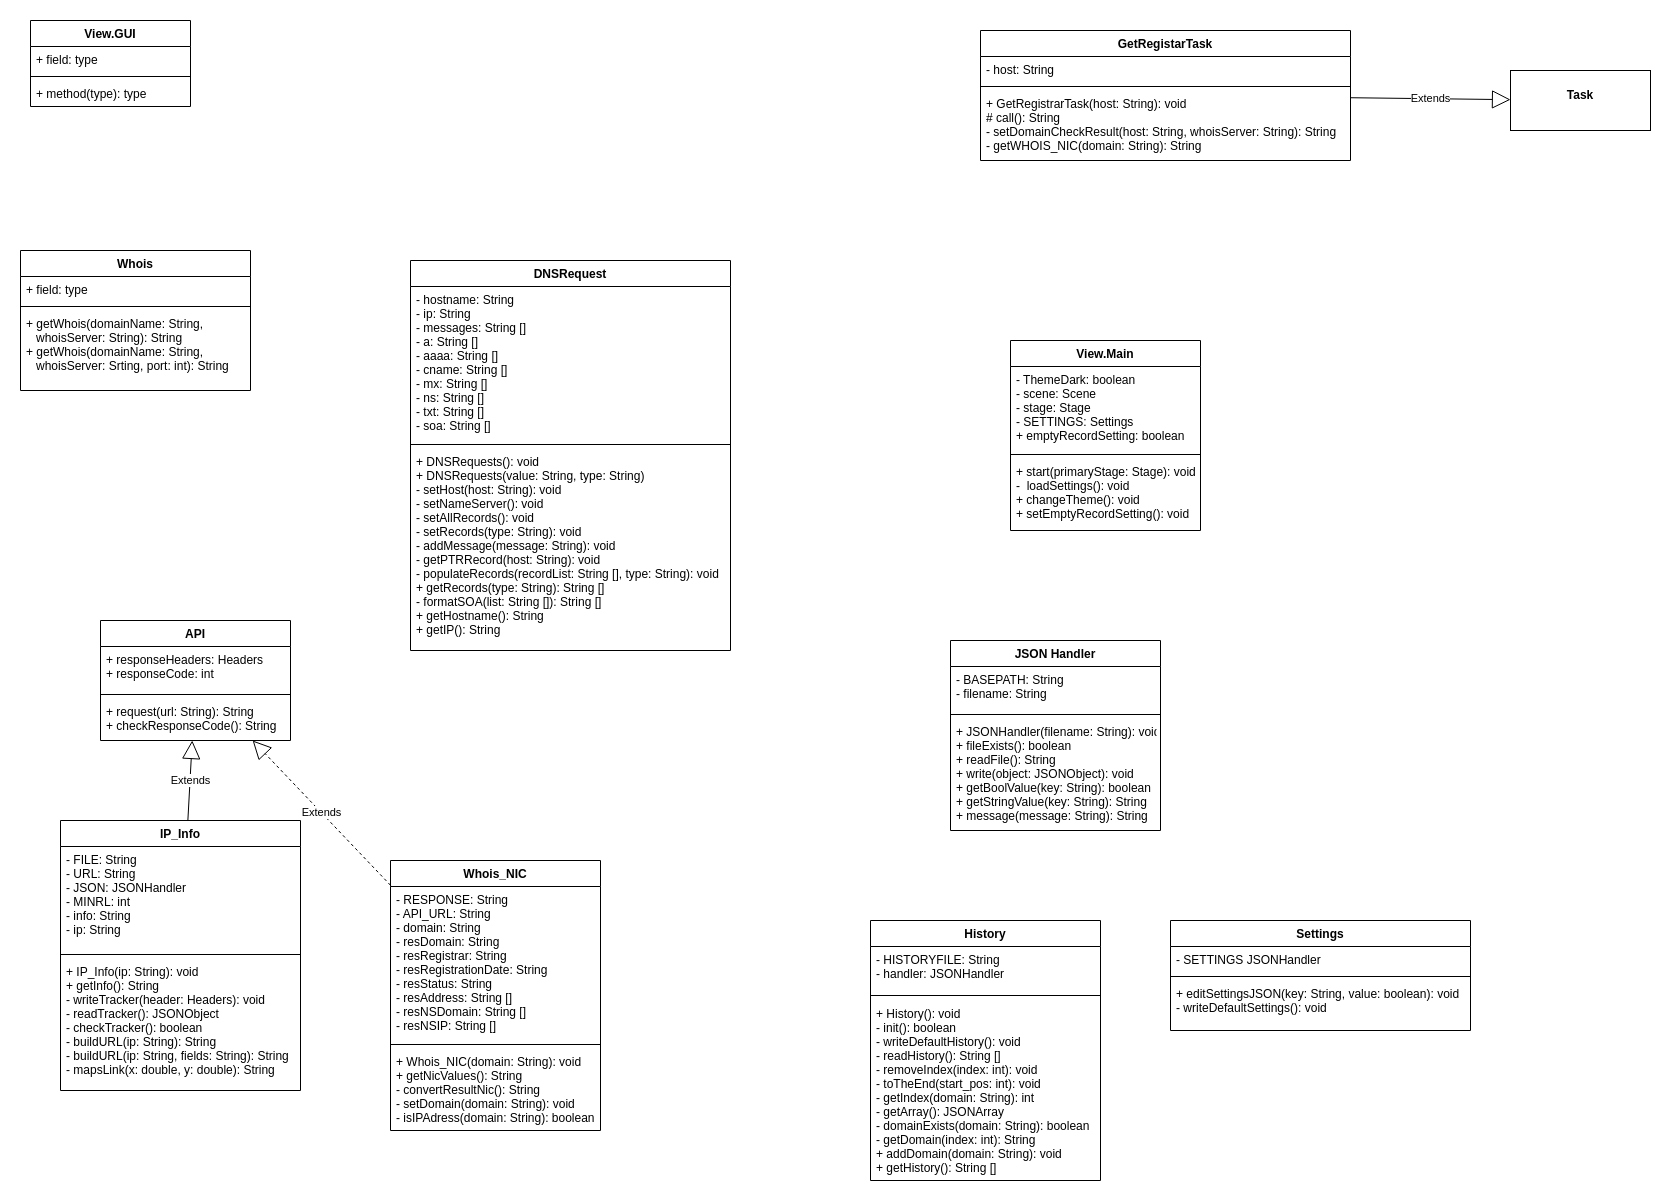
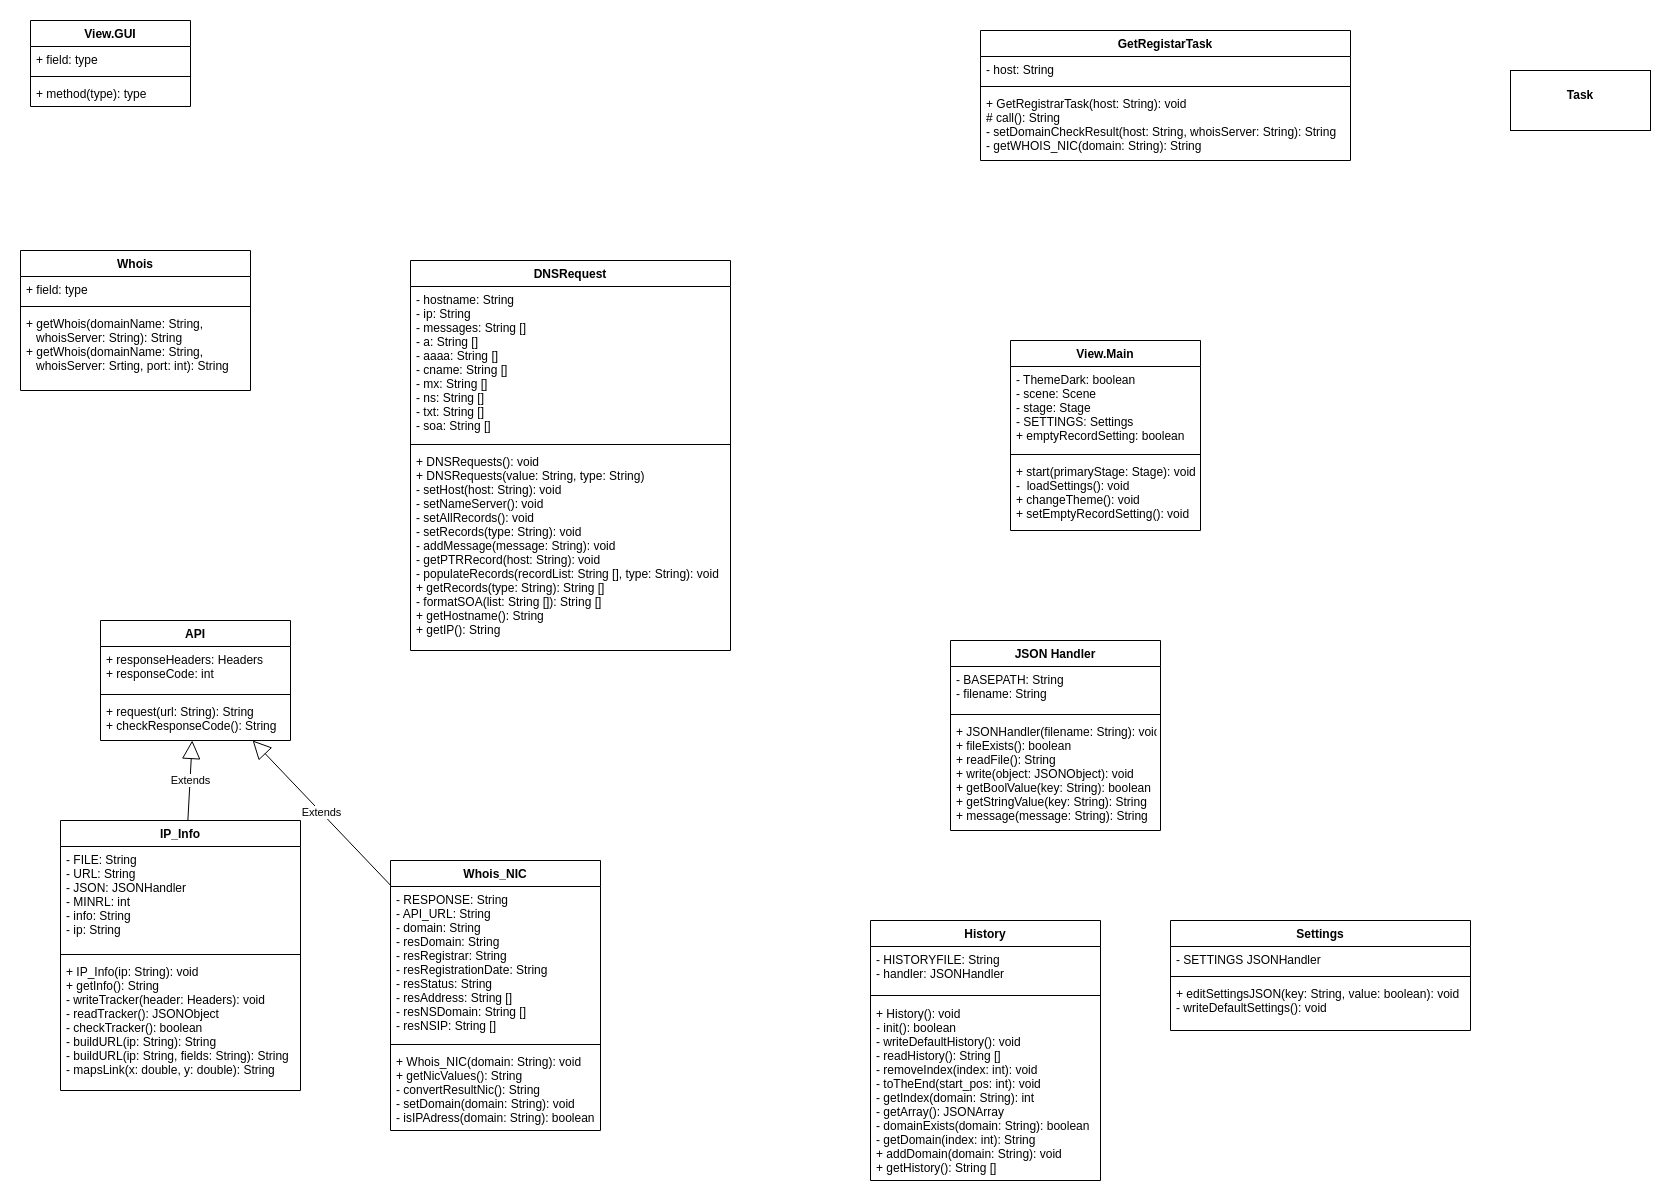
- <mxCell id="49" value="Extends" style="endArrow=block;endSize=16;endFill=0;html=1;" parent="1" source="40" target="48" edge="1"><mxGeometry width="160" relative="1" as="geometry"><mxPoint x="1210" y="50" as="sourcePoint" /><mxPoint x="1370" y="50" as="targetPoint" /></mxGeometry></mxCell>
- <mxCell id="35" value="Extends" style="endArrow=block;endSize=16;endFill=0;html=1;dashed=1;" parent="1" source="10" target="14" edge="1"><mxGeometry width="160" relative="1" as="geometry"><mxPoint x="250" y="350" as="sourcePoint" /><mxPoint x="410" y="350" as="targetPoint" /></mxGeometry></mxCell>
+ <mxCell id="35" value="Extends" style="endArrow=block;endSize=16;endFill=0;html=1;" parent="1" source="10" target="14" edge="1"><mxGeometry width="160" relative="1" as="geometry"><mxPoint x="250" y="350" as="sourcePoint" /><mxPoint x="410" y="350" as="targetPoint" /></mxGeometry></mxCell>
